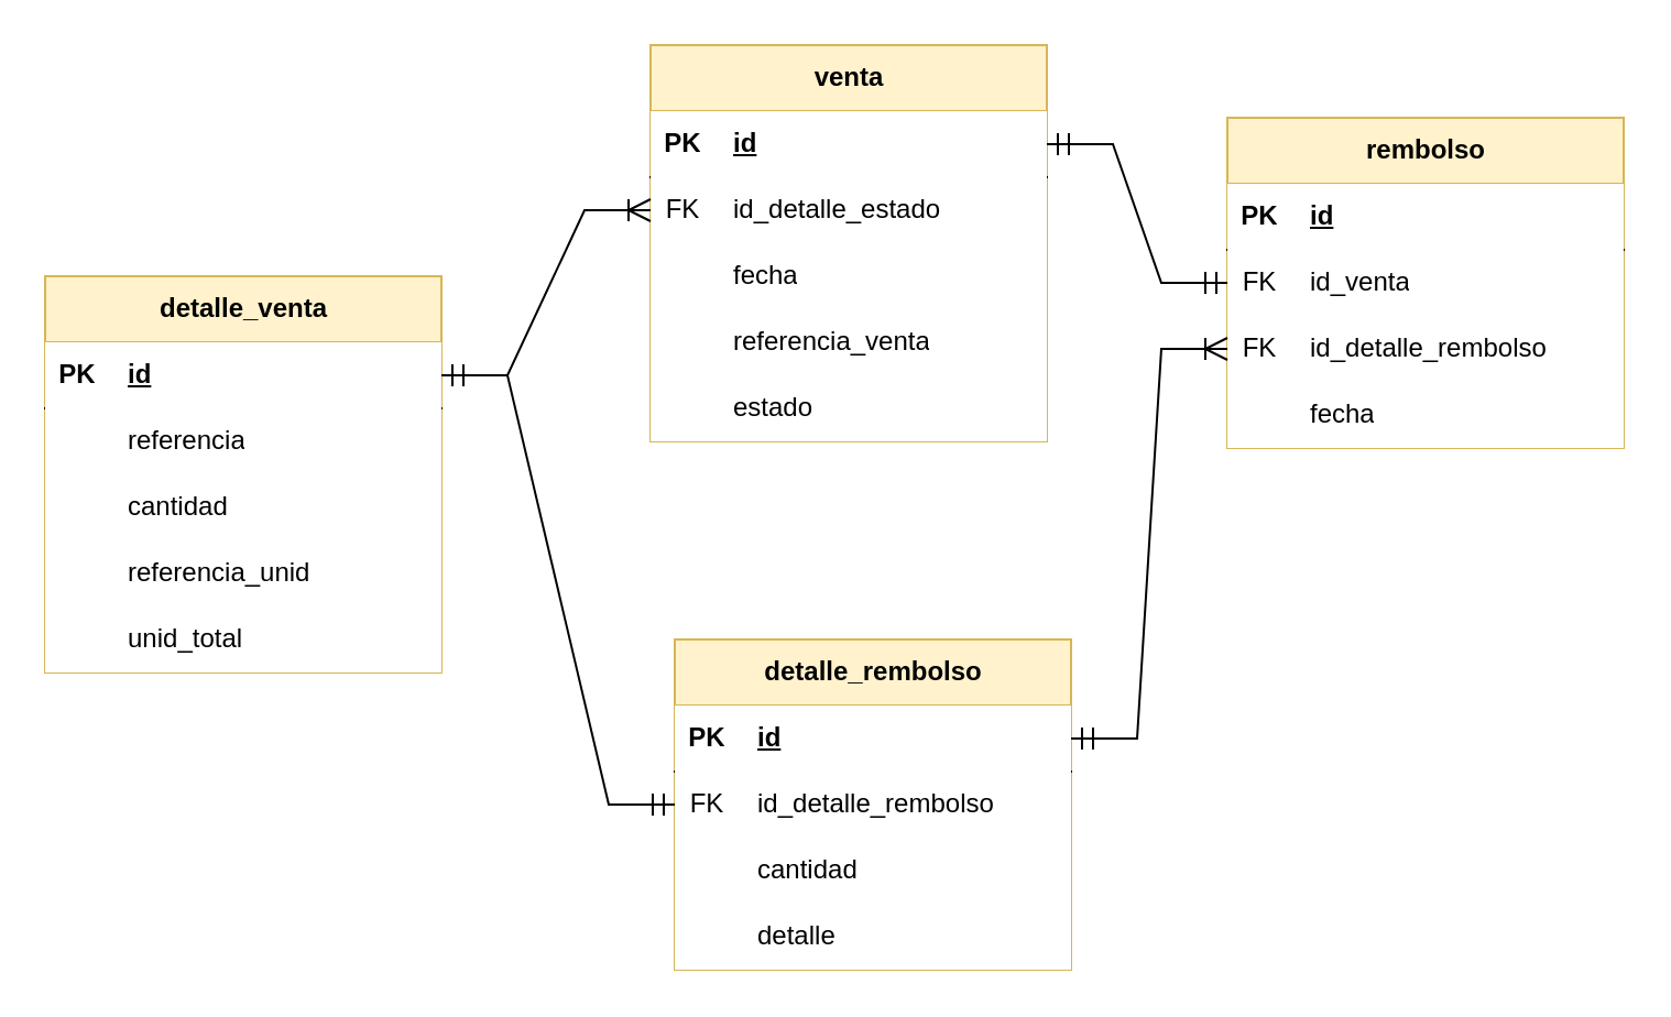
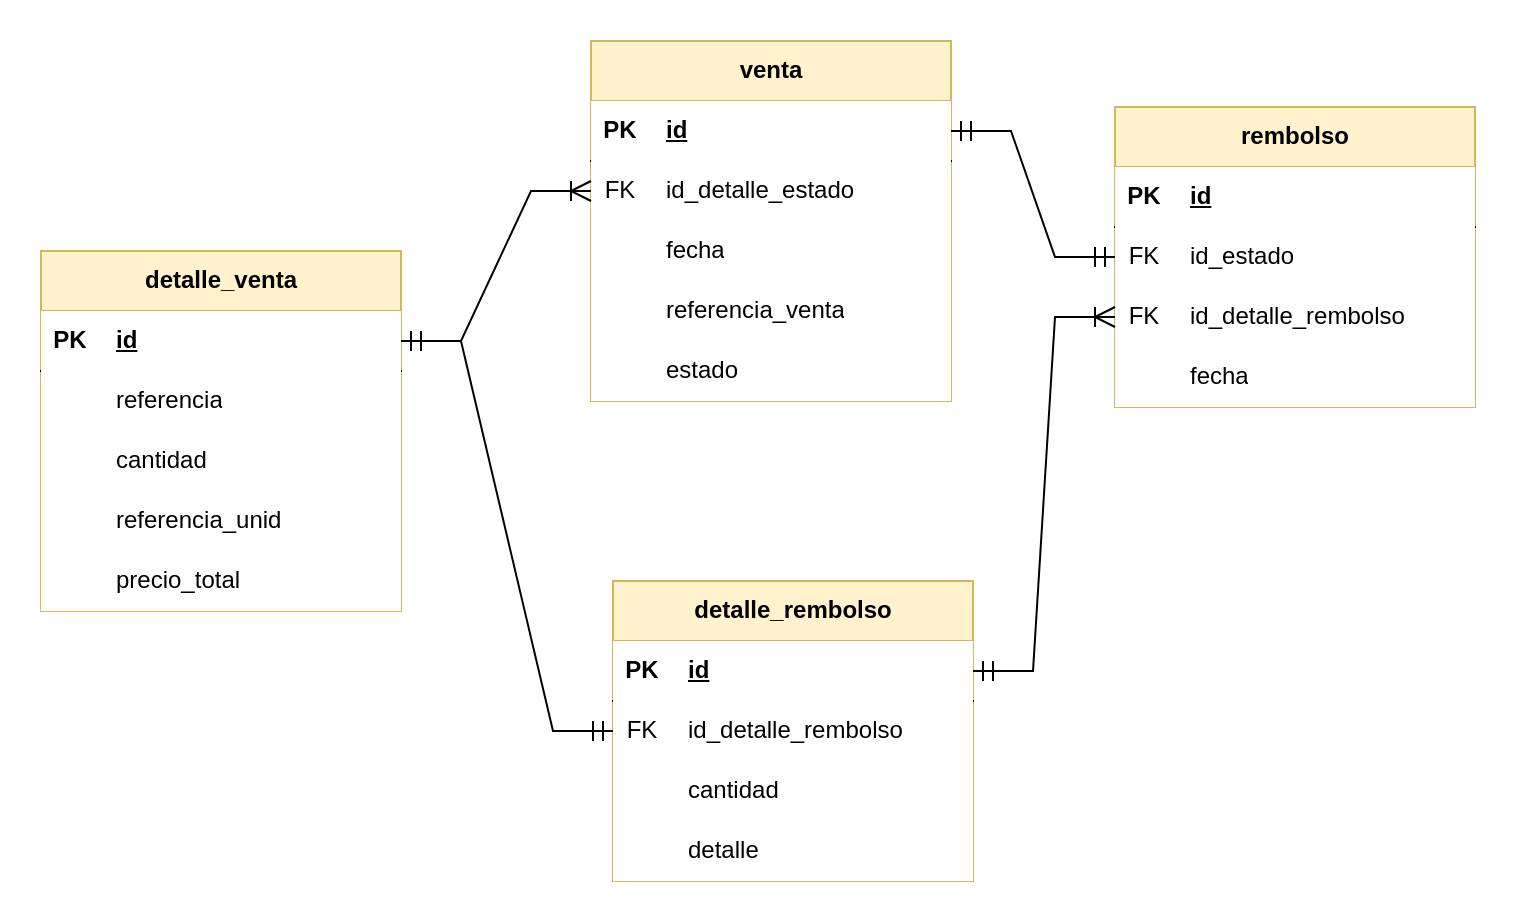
- <mxCell id="40" value="id_venta" style="shape=partialRectangle;connectable=0;fillColor=default;top=0;left=0;bottom=0;right=0;align=left;spacingLeft=6;overflow=hidden;whiteSpace=wrap;html=1;" parent="38" vertex="1"><mxGeometry x="30" width="150" height="30" as="geometry"><mxRectangle width="150" height="30" as="alternateBounds" /></mxGeometry></mxCell>
+ <mxCell id="40" value="id_estado" style="shape=partialRectangle;connectable=0;fillColor=default;top=0;left=0;bottom=0;right=0;align=left;spacingLeft=6;overflow=hidden;whiteSpace=wrap;html=1;" parent="38" vertex="1"><mxGeometry x="30" width="150" height="30" as="geometry"><mxRectangle width="150" height="30" as="alternateBounds" /></mxGeometry></mxCell>
- <mxCell id="33" value="unid_total" style="shape=partialRectangle;connectable=0;top=0;left=0;bottom=0;right=0;align=left;spacingLeft=6;overflow=hidden;whiteSpace=wrap;html=1;" parent="31" vertex="1"><mxGeometry x="30" width="150" height="30" as="geometry"><mxRectangle width="150" height="30" as="alternateBounds" /></mxGeometry></mxCell>
+ <mxCell id="33" value="precio_total" style="shape=partialRectangle;connectable=0;top=0;left=0;bottom=0;right=0;align=left;spacingLeft=6;overflow=hidden;whiteSpace=wrap;html=1;" parent="31" vertex="1"><mxGeometry x="30" width="150" height="30" as="geometry"><mxRectangle width="150" height="30" as="alternateBounds" /></mxGeometry></mxCell>
